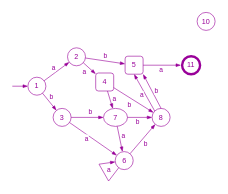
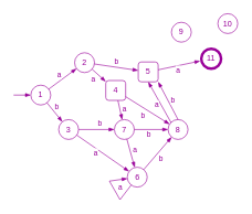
+ <mxCell id="40" value="9" style="ellipse;whiteSpace=wrap;html=1;fontColor=#990099;strokeColor=#990099;strokeWidth=1;perimeterSpacing=0;" vertex="1" parent="1"><mxGeometry x="258" y="33" width="30" height="30" as="geometry" /></mxCell>
- <mxCell id="10" value="11" style="ellipse;whiteSpace=wrap;html=1;fontColor=#990099;strokeColor=#990099;strokeWidth=4;perimeterSpacing=2;" vertex="1" parent="1"><mxGeometry x="303" y="93" width="30" height="30" as="geometry" /></mxCell>
+ <mxCell id="10" value="11" style="ellipse;whiteSpace=wrap;html=1;fontColor=#990099;strokeColor=#990099;strokeWidth=4;perimeterSpacing=2;" vertex="1" parent="1"><mxGeometry x="303" y="73" width="30" height="30" as="geometry" /></mxCell>
- <mxCell id="8" value="7" style="ellipse;whiteSpace=wrap;html=1;fontColor=#990099;strokeColor=#990099;strokeWidth=1;perimeterSpacing=0;" vertex="1" parent="1"><mxGeometry x="172" y="180" width="40" height="30" as="geometry" /></mxCell>
+ <mxCell id="8" value="7" style="ellipse;whiteSpace=wrap;html=1;fontColor=#990099;strokeColor=#990099;strokeWidth=1;perimeterSpacing=0;" vertex="1" parent="1"><mxGeometry x="172" y="180" width="30" height="30" as="geometry" /></mxCell>
